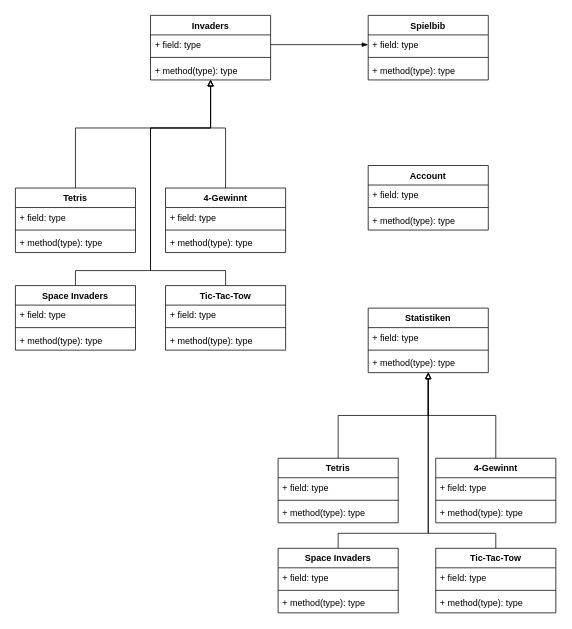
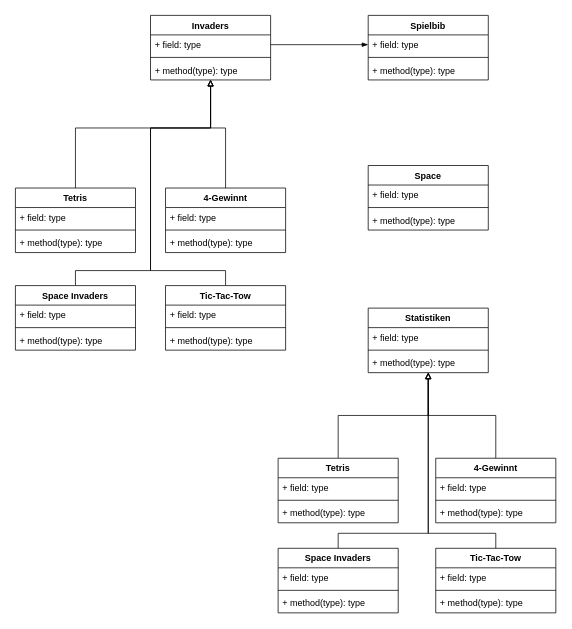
- <mxCell id="50" value="Account" style="swimlane;fontStyle=1;align=center;verticalAlign=top;childLayout=stackLayout;horizontal=1;startSize=26;horizontalStack=0;resizeParent=1;resizeParentMax=0;resizeLast=0;collapsible=1;marginBottom=0;" vertex="1" parent="1"><mxGeometry x="490" y="220" width="160" height="86" as="geometry" /></mxCell>
+ <mxCell id="50" value="Space" style="swimlane;fontStyle=1;align=center;verticalAlign=top;childLayout=stackLayout;horizontal=1;startSize=26;horizontalStack=0;resizeParent=1;resizeParentMax=0;resizeLast=0;collapsible=1;marginBottom=0;" vertex="1" parent="1"><mxGeometry x="490" y="220" width="160" height="86" as="geometry" /></mxCell>
